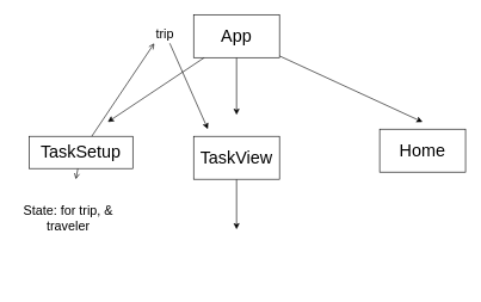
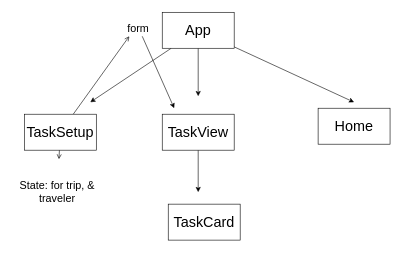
- <mxCell id="14" value="&lt;font style=&quot;font-size: 18px&quot;&gt;trip&lt;/font&gt;" style="text;html=1;strokeColor=none;fillColor=none;align=center;verticalAlign=middle;whiteSpace=wrap;rounded=0;fontSize=24;" vertex="1" parent="1"><mxGeometry x="200" y="30" width="60" height="30" as="geometry" /></mxCell>
+ <mxCell id="14" value="&lt;font style=&quot;font-size: 18px&quot;&gt;form&lt;/font&gt;" style="text;html=1;strokeColor=none;fillColor=none;align=center;verticalAlign=middle;whiteSpace=wrap;rounded=0;fontSize=24;" vertex="1" parent="1"><mxGeometry x="200" y="30" width="60" height="30" as="geometry" /></mxCell>
- <mxCell id="8" value="&lt;span style=&quot;font-size: 24px&quot;&gt;TaskSetup&lt;/span&gt;" style="rounded=0;whiteSpace=wrap;html=1;" vertex="1" parent="1"><mxGeometry x="40" y="190" width="145" height="45" as="geometry" /></mxCell>
+ <mxCell id="8" value="&lt;span style=&quot;font-size: 24px&quot;&gt;TaskSetup&lt;/span&gt;" style="rounded=0;whiteSpace=wrap;html=1;" vertex="1" parent="1"><mxGeometry x="40" y="190" width="120" height="60" as="geometry" /></mxCell>
- <mxCell id="15" value="State: for trip, &amp;amp; traveler" style="text;html=1;strokeColor=none;fillColor=none;align=center;verticalAlign=middle;whiteSpace=wrap;rounded=0;fontSize=18;" vertex="1" parent="1"><mxGeometry x="20" y="250" width="150" height="110" as="geometry" /></mxCell>
+ <mxCell id="15" value="State: for trip, &amp;amp; traveler" style="text;html=1;strokeColor=none;fillColor=none;align=center;verticalAlign=middle;whiteSpace=wrap;rounded=0;fontSize=18;" vertex="1" parent="1"><mxGeometry x="20" y="265" width="150" height="110" as="geometry" /></mxCell>
+ <mxCell id="12" value="&lt;span style=&quot;font-size: 24px&quot;&gt;TaskCard&lt;/span&gt;" style="rounded=0;whiteSpace=wrap;html=1;" vertex="1" parent="1"><mxGeometry x="280" y="340" width="120" height="60" as="geometry" /></mxCell>
